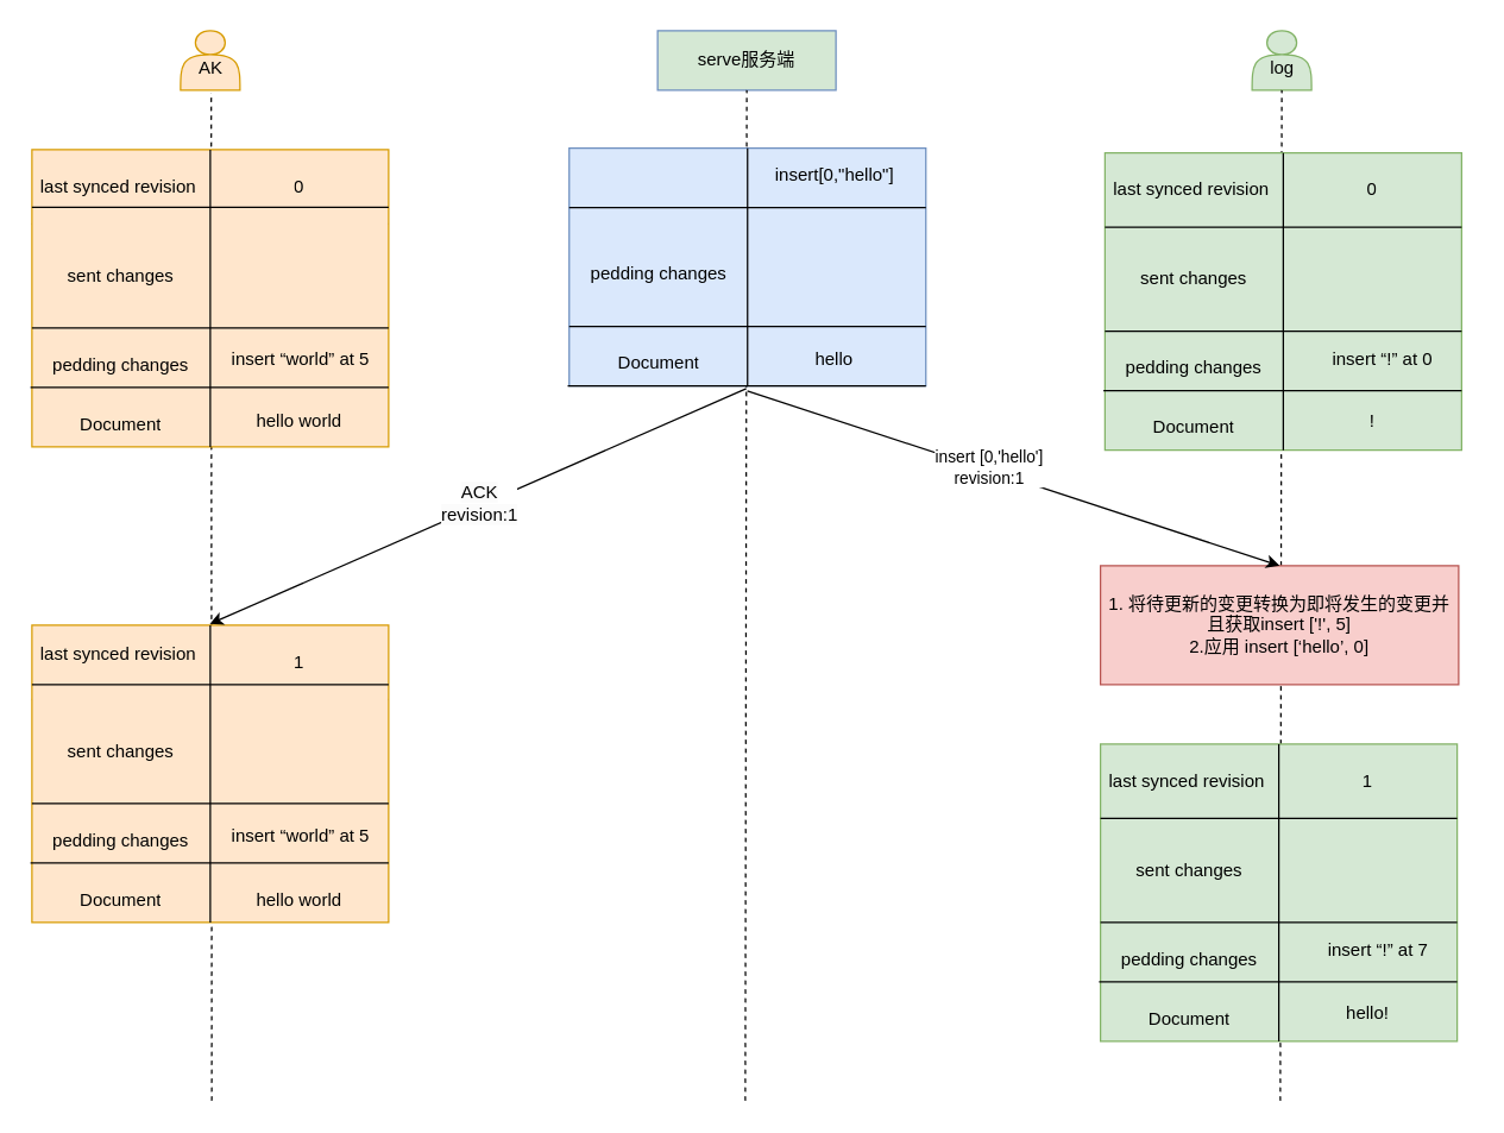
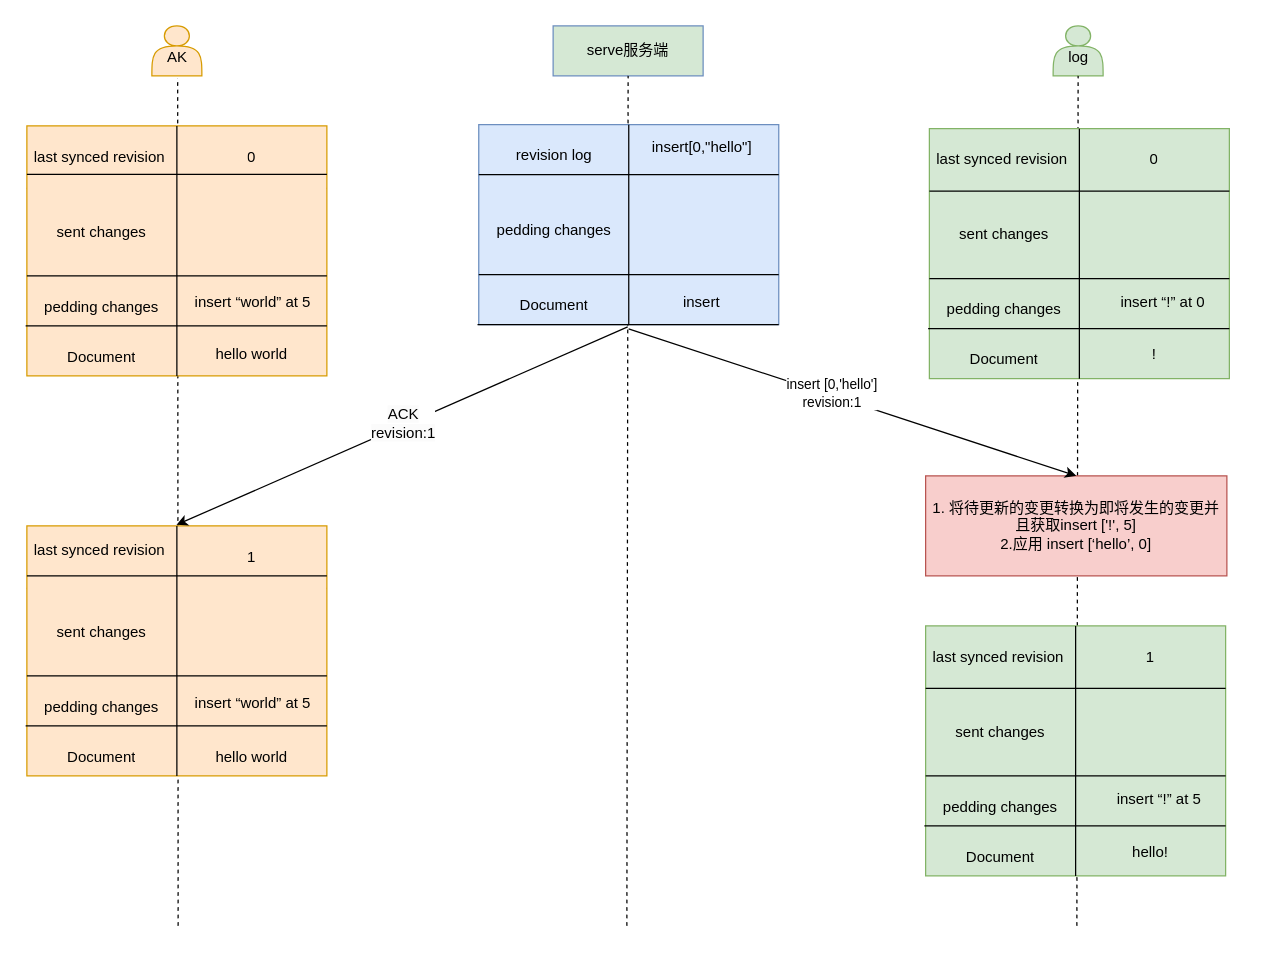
+ <mxCell id="38" value="revision log" style="text;strokeColor=none;fillColor=none;align=center;verticalAlign=middle;spacingLeft=4;spacingRight=4;overflow=hidden;points=[[0,0.5],[1,0.5]];portConstraint=eastwest;rotatable=0;whiteSpace=wrap;html=1;" parent="1" vertex="1"><mxGeometry x="382.5" y="109" width="120" height="30" as="geometry" /></mxCell>
- <mxCell id="44" value="hello" style="text;html=1;align=center;verticalAlign=middle;whiteSpace=wrap;rounded=0;" parent="1" vertex="1"><mxGeometry x="510.5" y="226.2" width="100" height="30" as="geometry" /></mxCell>
+ <mxCell id="44" value="insert" style="text;html=1;align=center;verticalAlign=middle;whiteSpace=wrap;rounded=0;" parent="1" vertex="1"><mxGeometry x="510.5" y="226.2" width="100" height="30" as="geometry" /></mxCell>
- <mxCell id="71" value="insert “!” at 7" style="text;html=1;align=center;verticalAlign=middle;whiteSpace=wrap;rounded=0;" vertex="1" parent="1"><mxGeometry x="867" y="624" width="120" height="30" as="geometry" /></mxCell>
+ <mxCell id="71" value="insert “!” at 5" style="text;html=1;align=center;verticalAlign=middle;whiteSpace=wrap;rounded=0;" vertex="1" parent="1"><mxGeometry x="867" y="624" width="120" height="30" as="geometry" /></mxCell>
